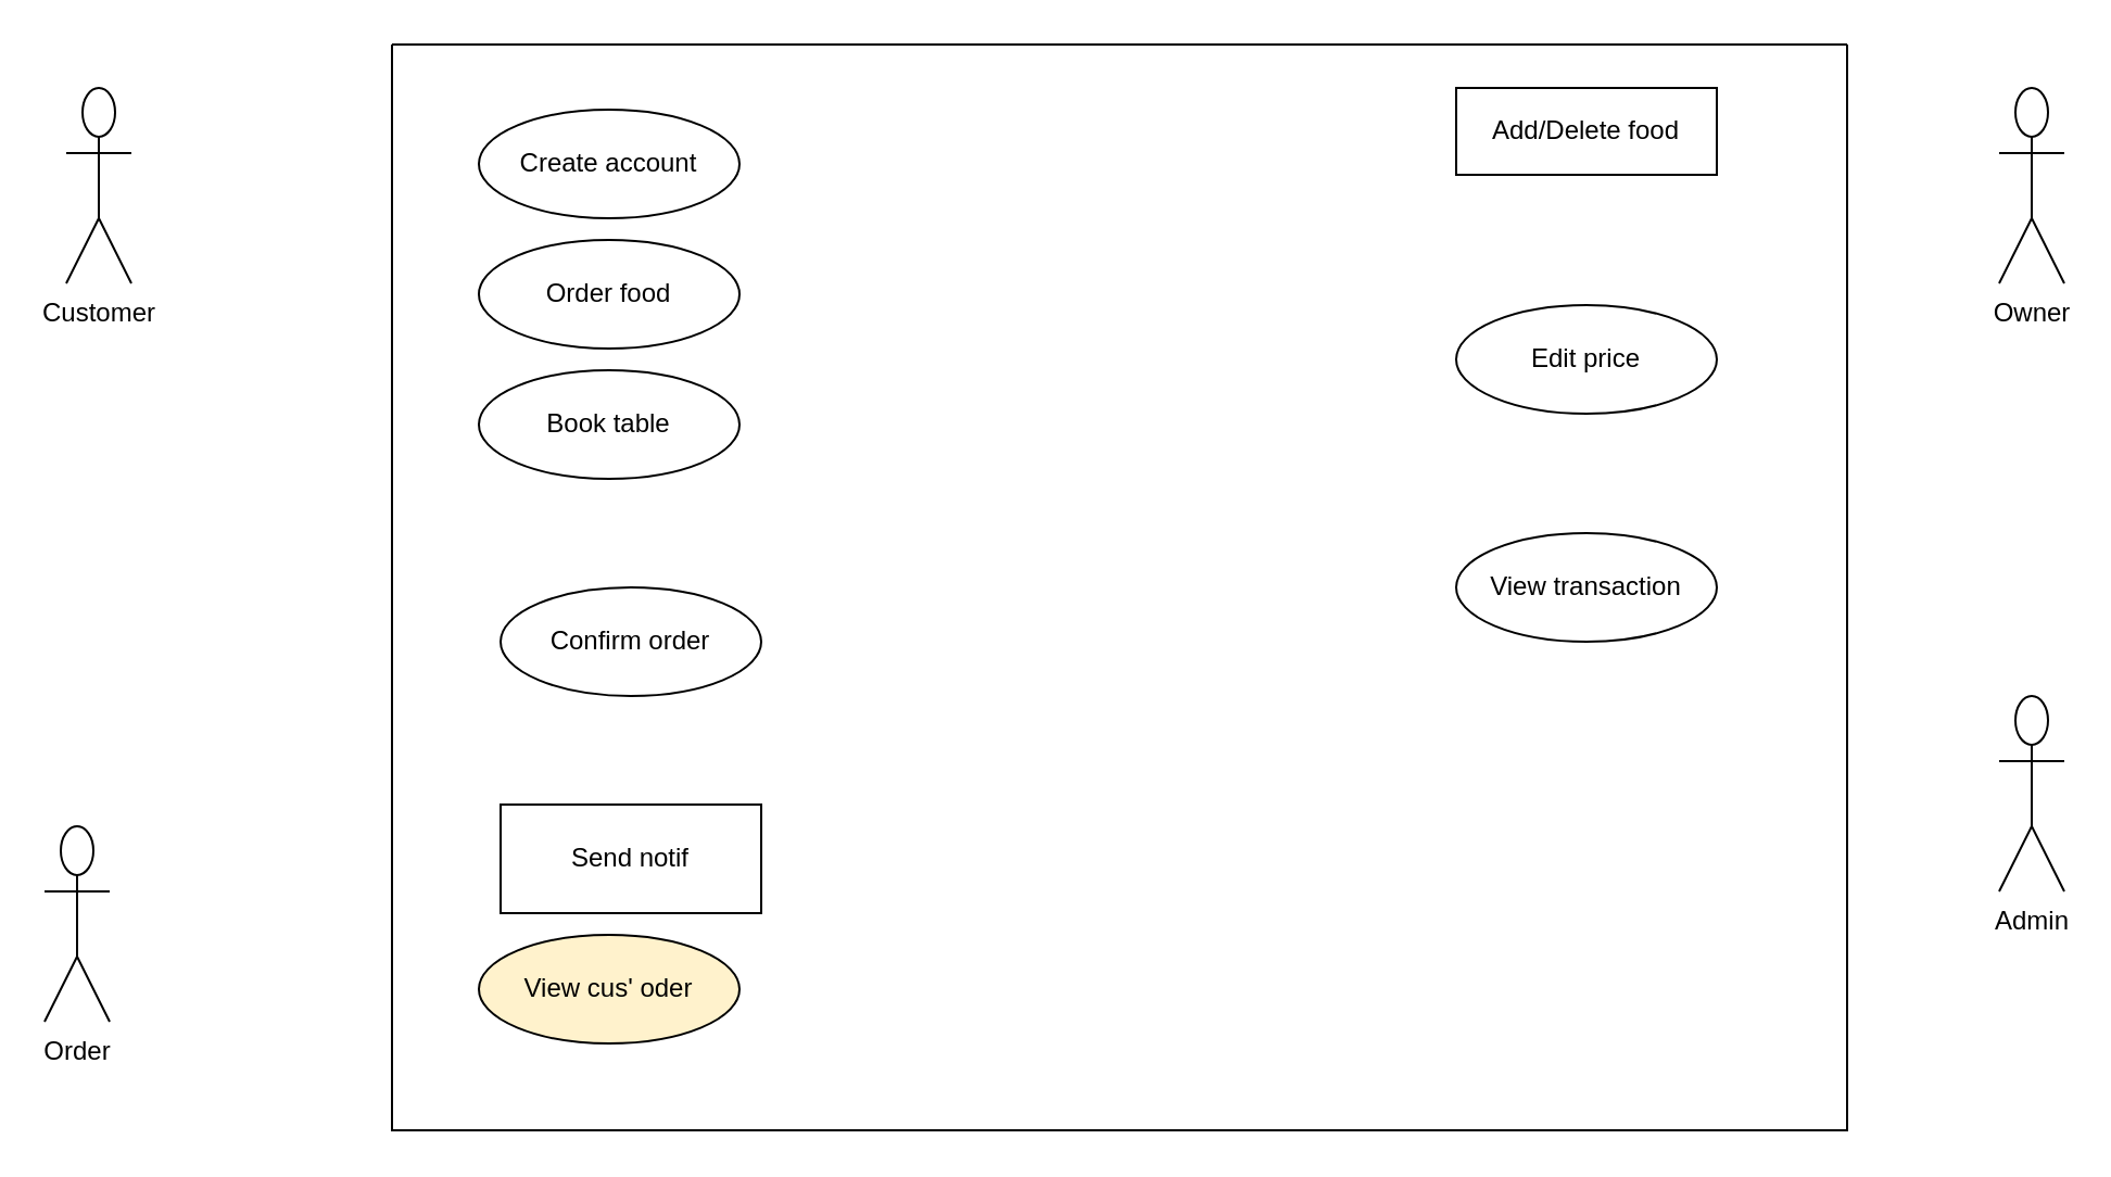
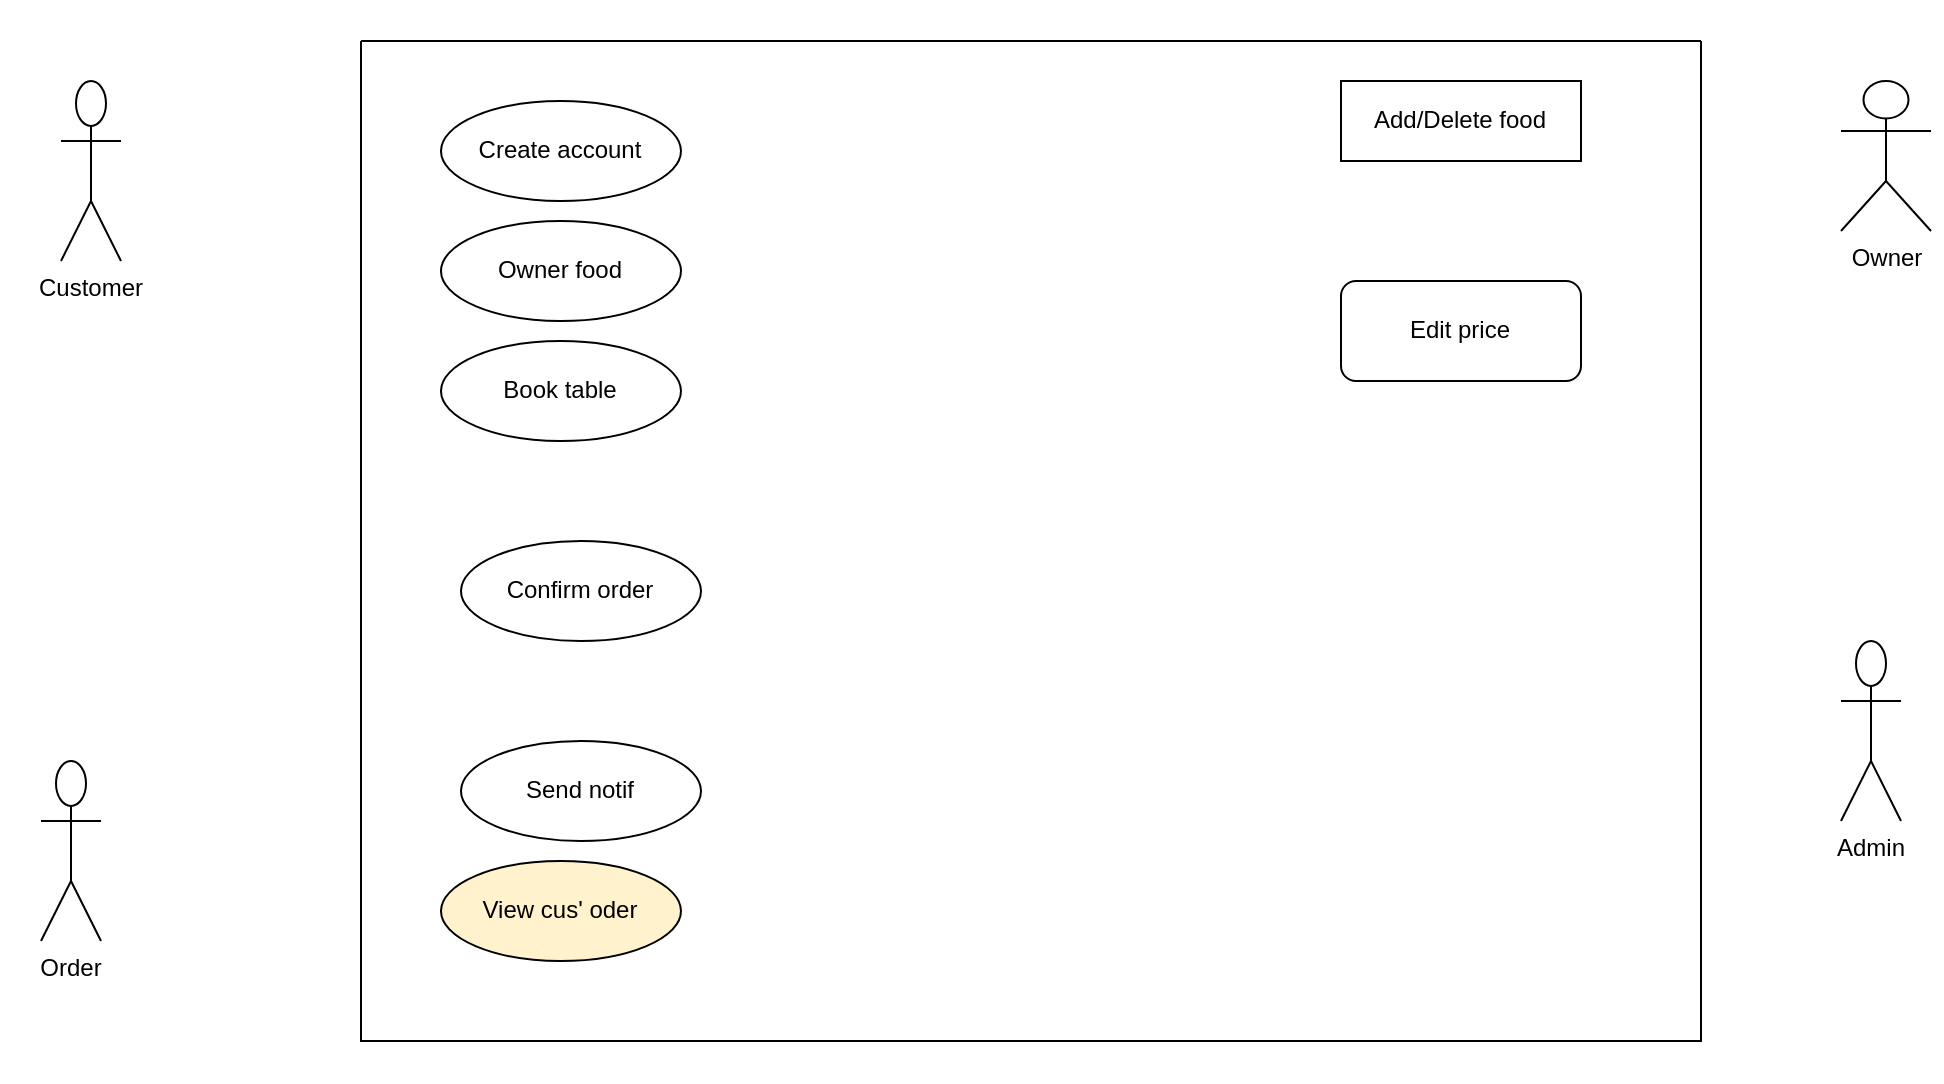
- <mxCell id="4" value="Owner" style="shape=umlActor;verticalLabelPosition=bottom;verticalAlign=top;html=1;outlineConnect=0;shadow=0;" vertex="1" parent="1"><mxGeometry x="920" y="40" width="30" height="90" as="geometry" /></mxCell>
+ <mxCell id="4" value="Owner" style="shape=umlActor;verticalLabelPosition=bottom;verticalAlign=top;html=1;outlineConnect=0;shadow=0;" vertex="1" parent="1"><mxGeometry x="920" y="40" width="45" height="75" as="geometry" /></mxCell>
- <mxCell id="15" value="Order food" style="ellipse;labelBorderColor=none;verticalAlign=middle;html=1;whiteSpace=wrap;" vertex="1" parent="6"><mxGeometry x="40" y="90" width="120" height="50" as="geometry" /></mxCell>
+ <mxCell id="15" value="Owner food" style="ellipse;labelBorderColor=none;verticalAlign=middle;html=1;whiteSpace=wrap;" vertex="1" parent="6"><mxGeometry x="40" y="90" width="120" height="50" as="geometry" /></mxCell>
- <mxCell id="12" value="Edit price" style="ellipse;labelBorderColor=none;verticalAlign=middle;html=1;whiteSpace=wrap;" vertex="1" parent="6"><mxGeometry x="490" y="120" width="120" height="50" as="geometry" /></mxCell>
+ <mxCell id="12" value="Edit price" style="labelBorderColor=none;verticalAlign=middle;html=1;whiteSpace=wrap;rounded=1;" vertex="1" parent="6"><mxGeometry x="490" y="120" width="120" height="50" as="geometry" /></mxCell>
- <mxCell id="10" value="View transaction" style="ellipse;labelBorderColor=none;verticalAlign=middle;html=1;whiteSpace=wrap;" vertex="1" parent="6"><mxGeometry x="490" y="225" width="120" height="50" as="geometry" /></mxCell>
- <mxCell id="11" value="Send notif" style="labelBorderColor=none;verticalAlign=middle;html=1;whiteSpace=wrap;rounded=0;" vertex="1" parent="6"><mxGeometry x="50" y="350" width="120" height="50" as="geometry" /></mxCell>
+ <mxCell id="11" value="Send notif" style="ellipse;labelBorderColor=none;verticalAlign=middle;html=1;whiteSpace=wrap;" vertex="1" parent="6"><mxGeometry x="50" y="350" width="120" height="50" as="geometry" /></mxCell>
